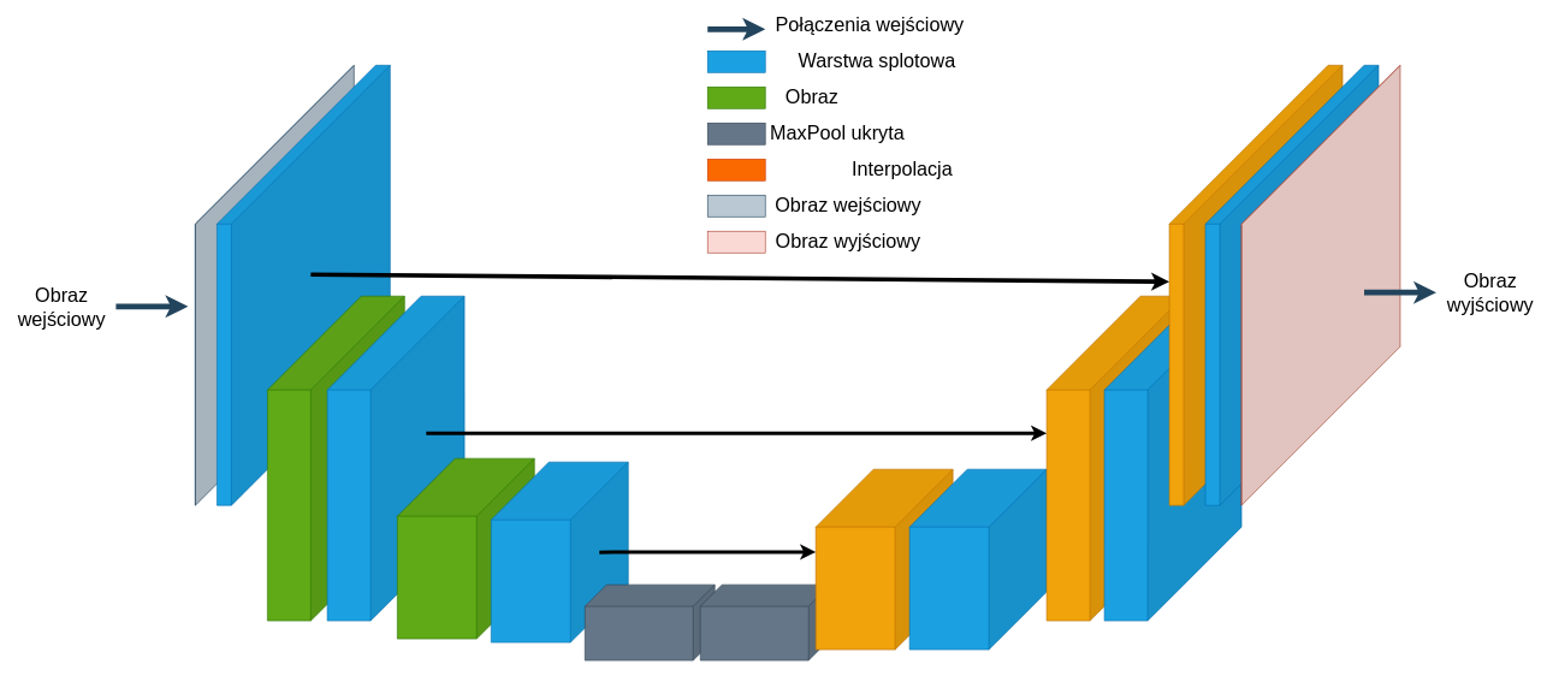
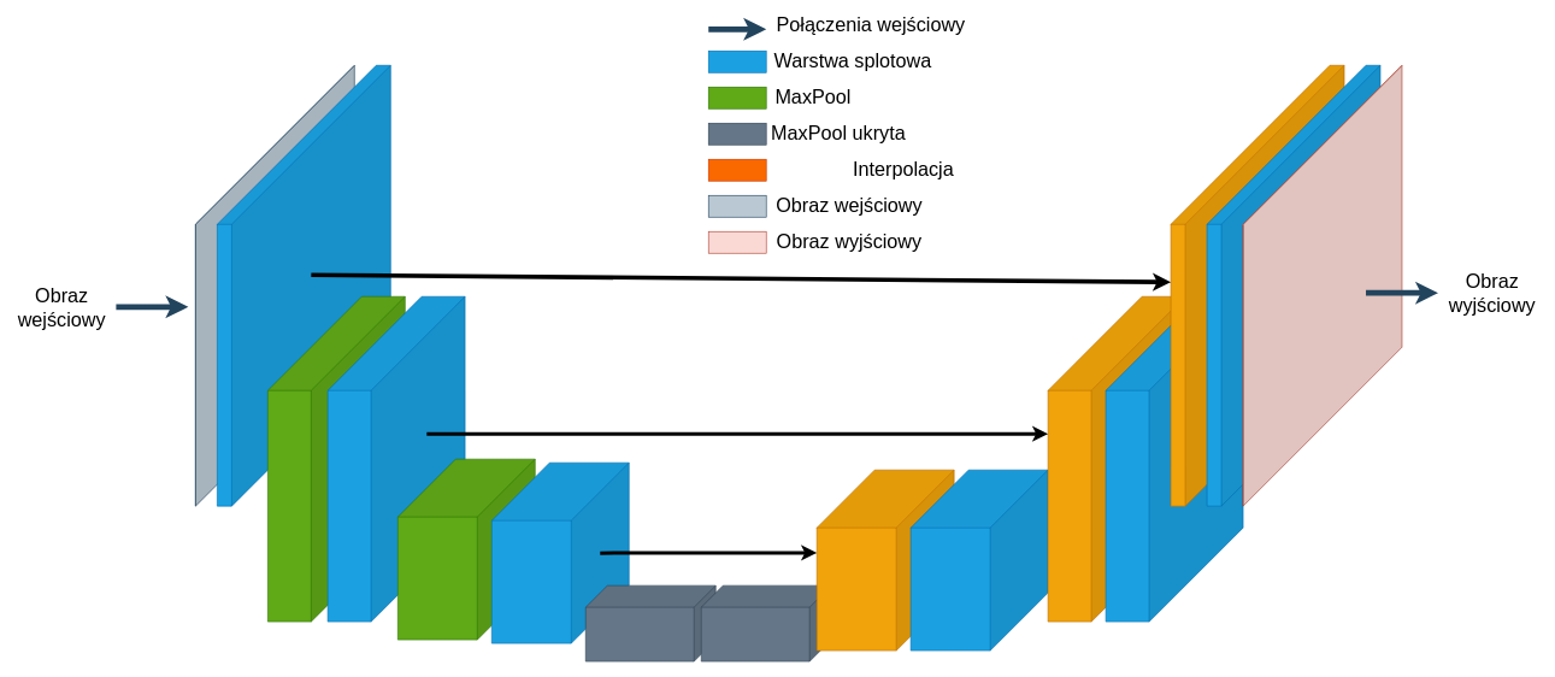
- <mxCell id="23" value="&lt;font color=&quot;#000000&quot;&gt;&lt;span style=&quot;font-size: 27px;&quot;&gt;Warstwa splotowa&lt;/span&gt;&lt;/font&gt;" style="text;html=1;strokeColor=none;fillColor=none;align=center;verticalAlign=middle;whiteSpace=wrap;rounded=0;fontColor=#FFFFFF;" vertex="1" parent="1"><mxGeometry x="1095" y="70" width="240" height="30" as="geometry" /></mxCell>
+ <mxCell id="23" value="&lt;font color=&quot;#000000&quot;&gt;&lt;span style=&quot;font-size: 27px;&quot;&gt;Warstwa splotowa&lt;/span&gt;&lt;/font&gt;" style="text;html=1;strokeColor=none;fillColor=none;align=center;verticalAlign=middle;whiteSpace=wrap;rounded=0;fontColor=#FFFFFF;" vertex="1" parent="1"><mxGeometry x="1060" y="70" width="240" height="30" as="geometry" /></mxCell>
- <mxCell id="25" value="&lt;font style=&quot;font-size: 27px;&quot; color=&quot;#000000&quot;&gt;Obraz&lt;/font&gt;" style="text;html=1;strokeColor=none;fillColor=none;align=center;verticalAlign=middle;whiteSpace=wrap;rounded=0;fontColor=#FFFFFF;" vertex="1" parent="1"><mxGeometry x="1060" y="120" width="130" height="30" as="geometry" /></mxCell>
+ <mxCell id="25" value="&lt;font style=&quot;font-size: 27px;&quot; color=&quot;#000000&quot;&gt;MaxPool&lt;/font&gt;" style="text;html=1;strokeColor=none;fillColor=none;align=center;verticalAlign=middle;whiteSpace=wrap;rounded=0;fontColor=#FFFFFF;" vertex="1" parent="1"><mxGeometry x="1060" y="120" width="130" height="30" as="geometry" /></mxCell>
